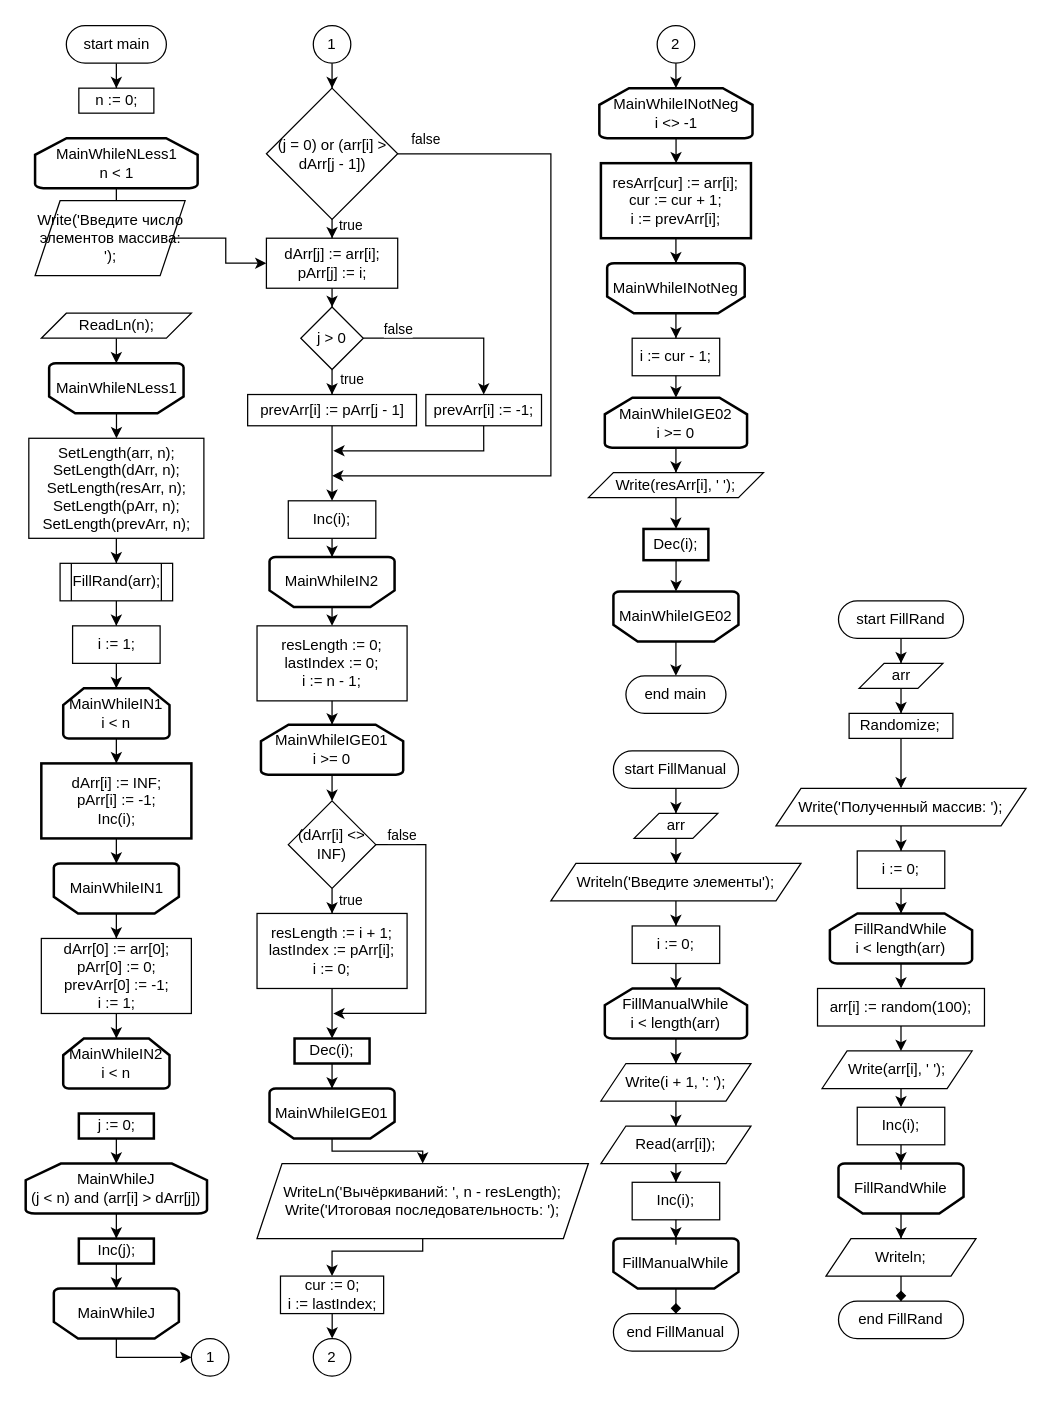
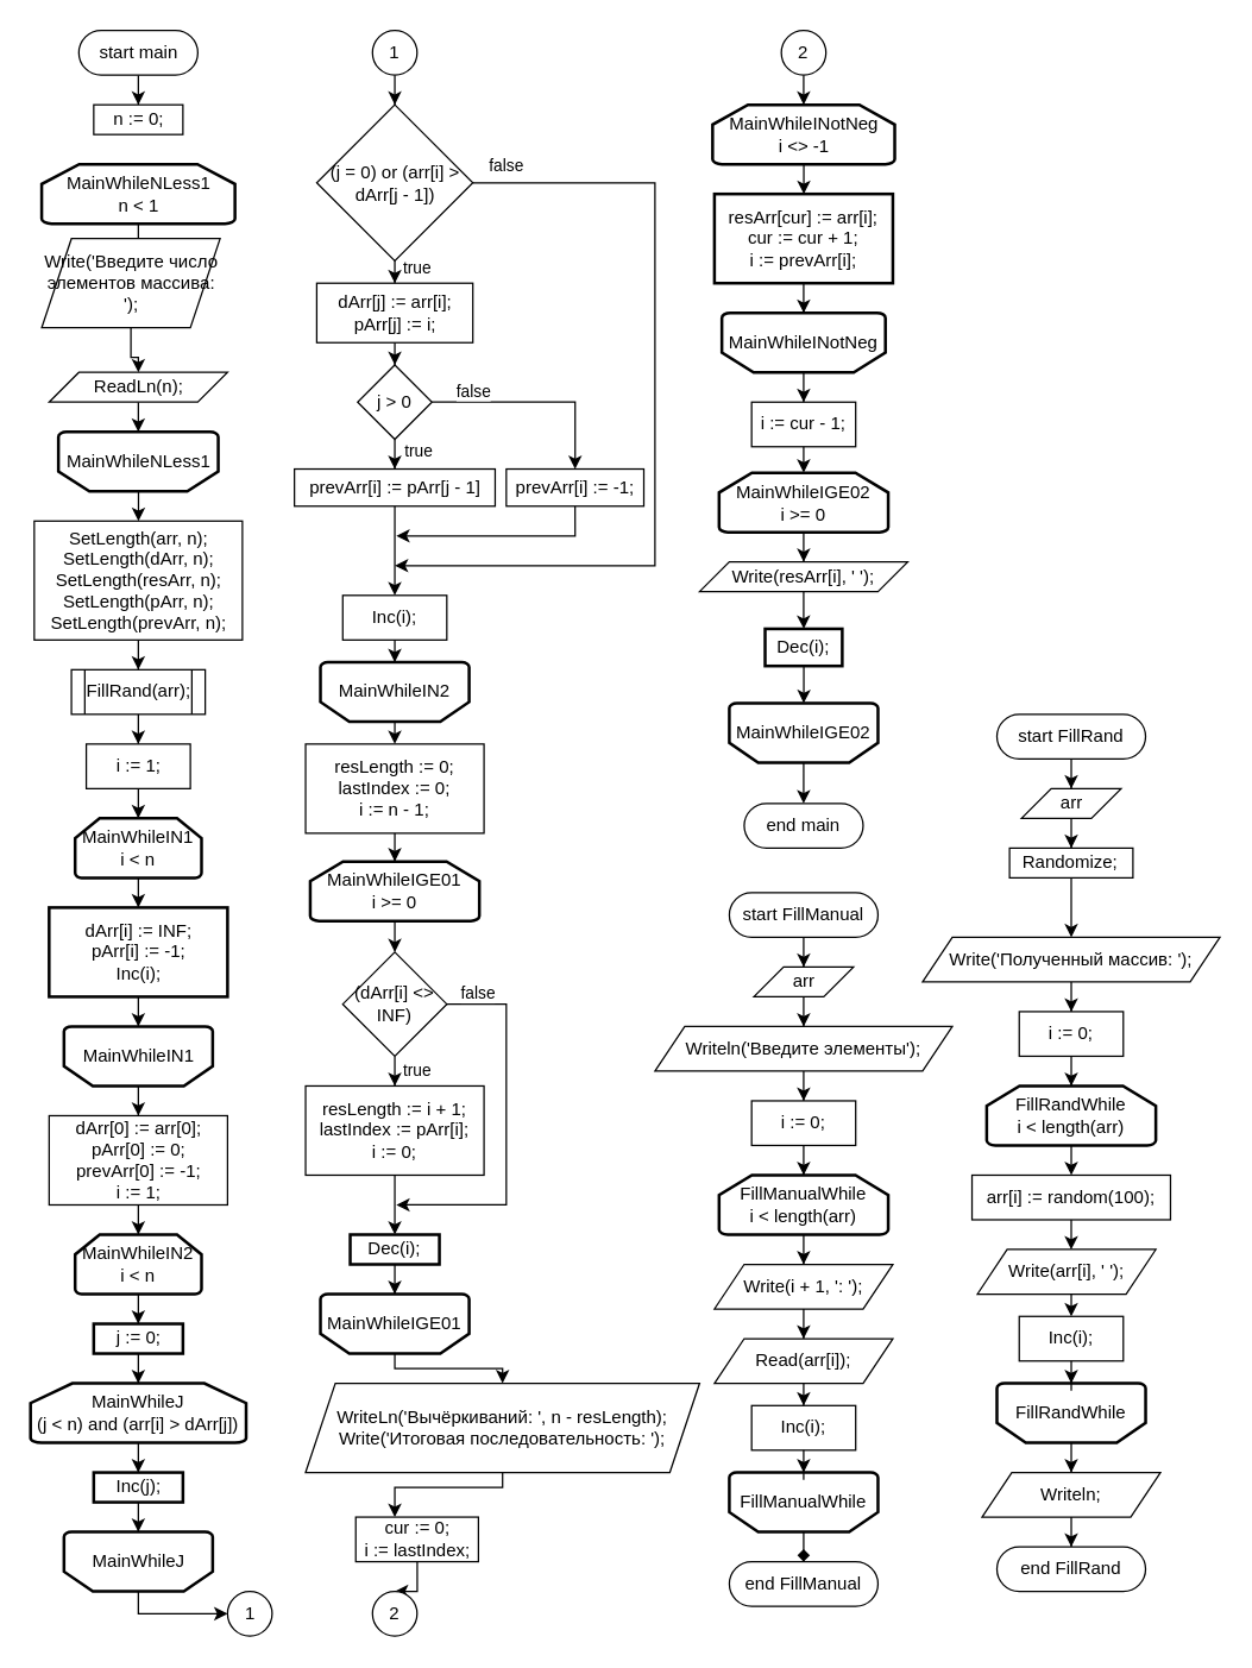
- <mxCell id="11" value="" style="edgeStyle=orthogonalEdgeStyle;rounded=0;orthogonalLoop=1;jettySize=auto;html=1;" parent="1" source="12" target="52" edge="1"><mxGeometry relative="1" as="geometry" /></mxCell>
+ <mxCell id="11" value="" style="edgeStyle=orthogonalEdgeStyle;rounded=0;orthogonalLoop=1;jettySize=auto;html=1;" parent="1" source="12" target="14" edge="1"><mxGeometry relative="1" as="geometry" /></mxCell>
+ <mxCell id="32" value="" style="edgeStyle=orthogonalEdgeStyle;rounded=0;orthogonalLoop=1;jettySize=auto;html=1;" parent="1" source="33" target="35" edge="1"><mxGeometry relative="1" as="geometry" /></mxCell>
- <mxCell id="144" value="" style="edgeStyle=orthogonalEdgeStyle;rounded=0;orthogonalLoop=1;jettySize=auto;html=1;endArrow=diamond;" edge="1" source="156" target="143" parent="1"><mxGeometry relative="1" as="geometry" /></mxCell>
+ <mxCell id="144" value="" style="edgeStyle=orthogonalEdgeStyle;rounded=0;orthogonalLoop=1;jettySize=auto;html=1;" edge="1" source="156" target="143" parent="1"><mxGeometry relative="1" as="geometry" /></mxCell>
- <mxCell id="87" value="&lt;div&gt;cur := 0;&lt;/div&gt;&lt;div&gt;i := lastIndex;&lt;/div&gt;" style="whiteSpace=wrap;html=1;" vertex="1" parent="1"><mxGeometry x="223.75" y="1020" width="82.5" height="30" as="geometry" /></mxCell>
+ <mxCell id="87" value="&lt;div&gt;cur := 0;&lt;/div&gt;&lt;div&gt;i := lastIndex;&lt;/div&gt;" style="whiteSpace=wrap;html=1;" vertex="1" parent="1"><mxGeometry x="238.75" y="1020" width="82.5" height="30" as="geometry" /></mxCell>
